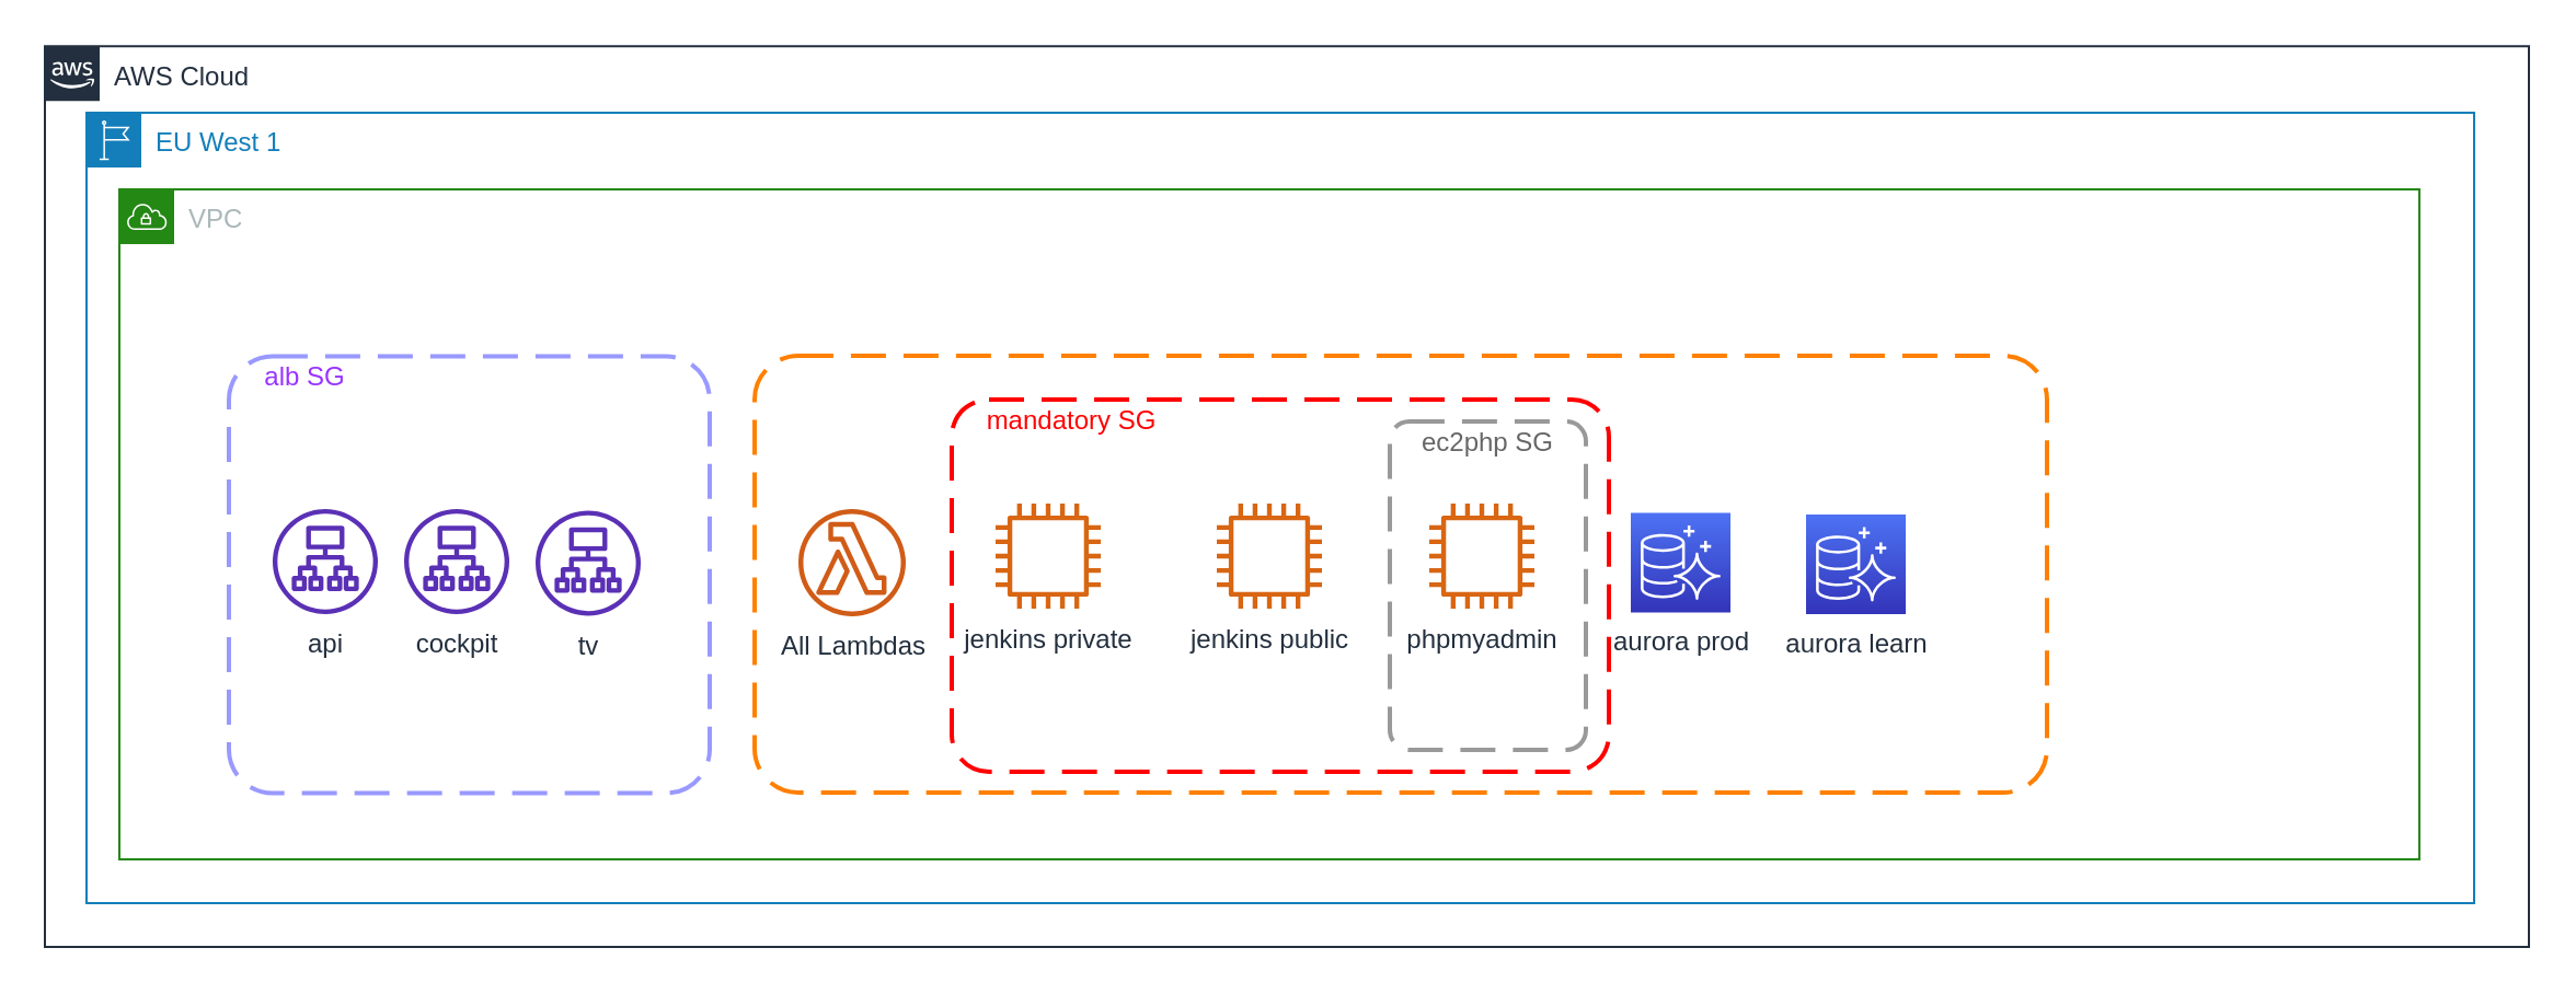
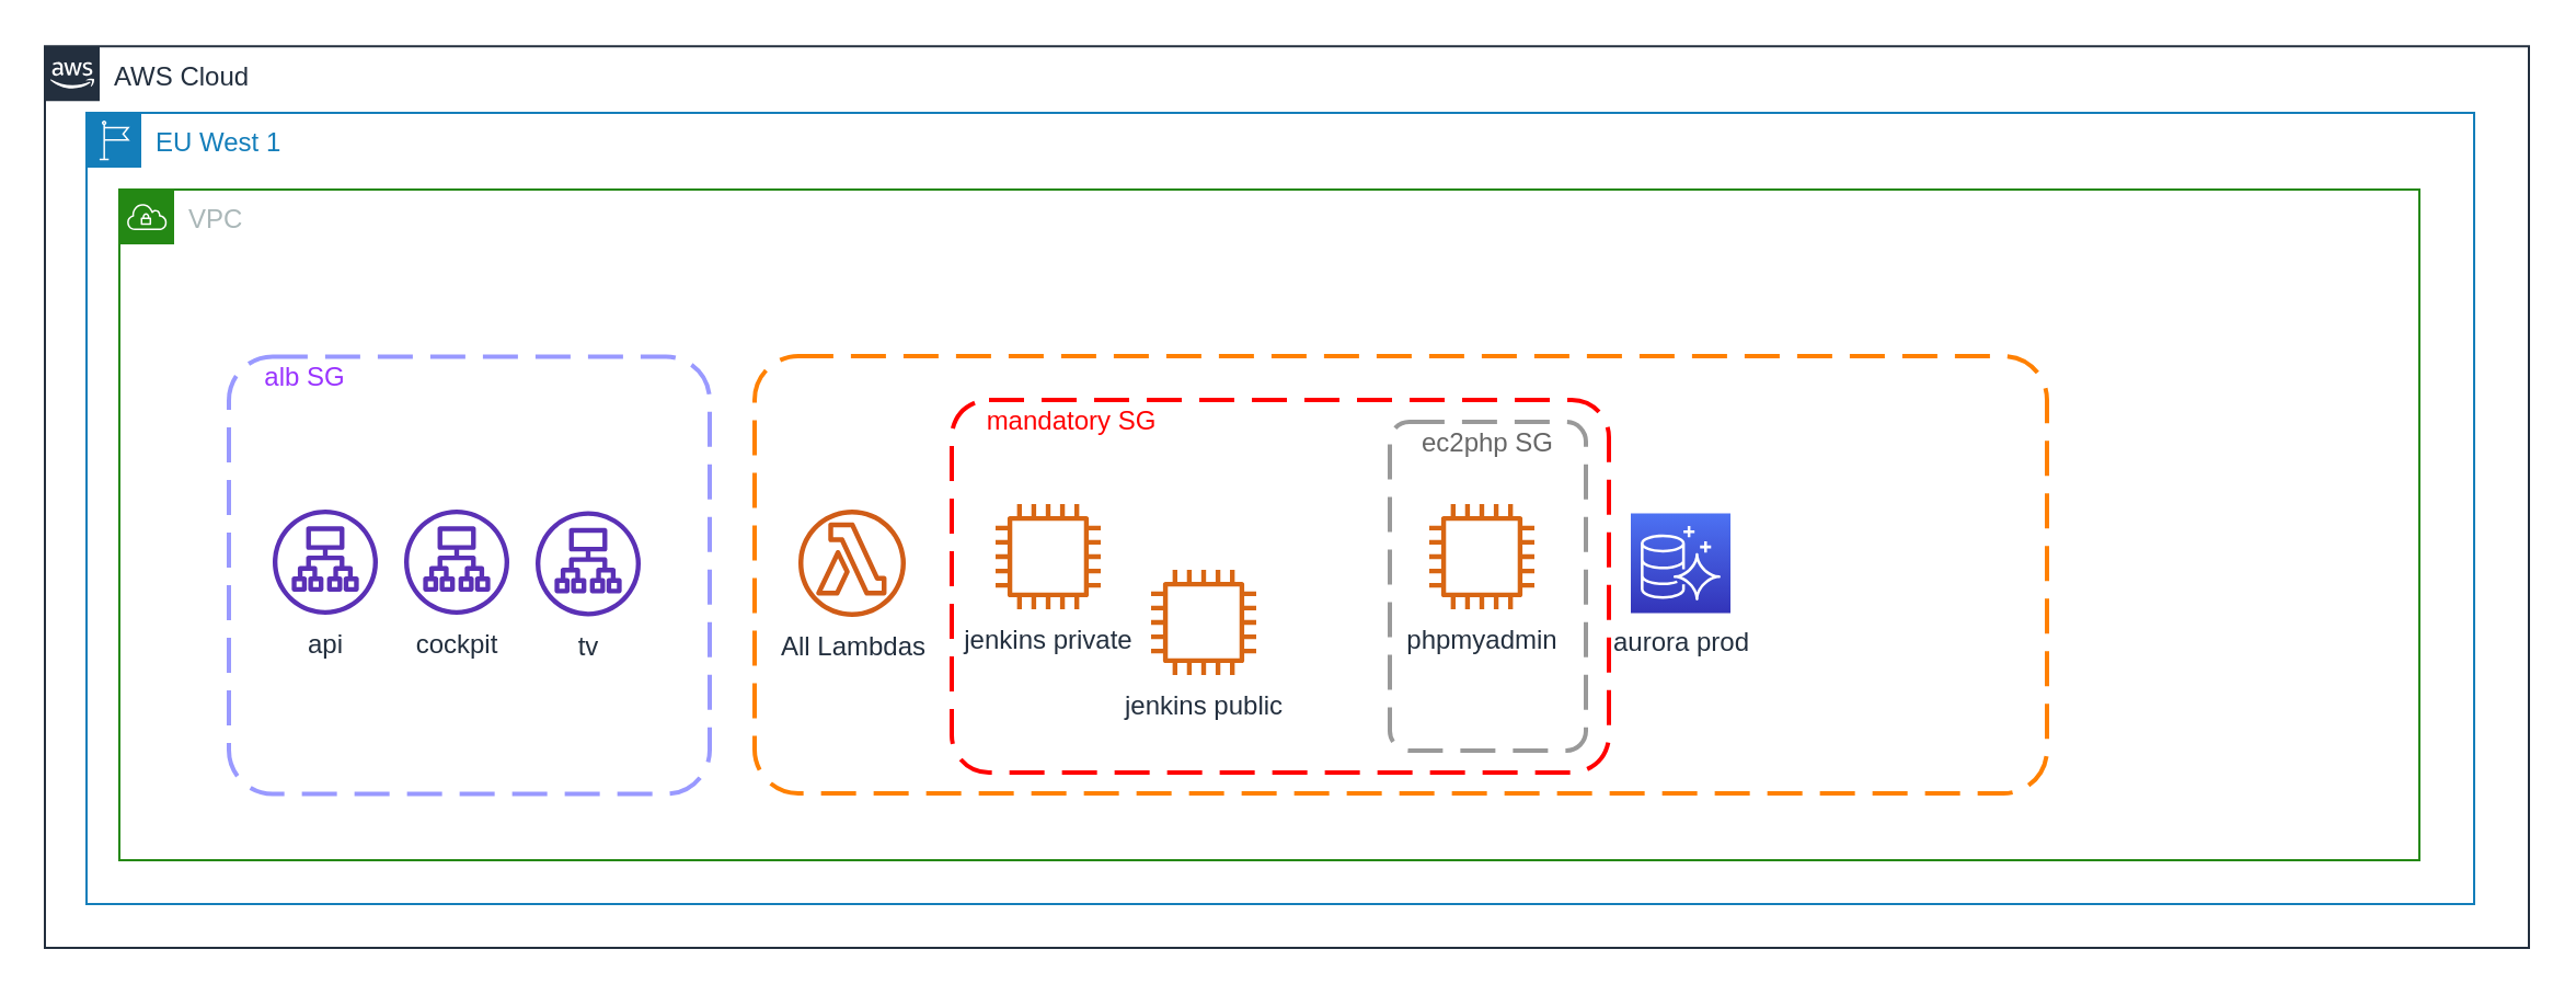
- <mxCell id="9" value="jenkins public" style="outlineConnect=0;fontColor=#232F3E;gradientColor=none;fillColor=#D86613;strokeColor=none;dashed=0;verticalLabelPosition=bottom;verticalAlign=top;align=center;html=1;fontSize=12;fontStyle=0;aspect=fixed;pointerEvents=1;shape=mxgraph.aws4.instance2;" vertex="1" parent="5"><mxGeometry x="555" y="229.5" width="48" height="48" as="geometry" /></mxCell>
+ <mxCell id="9" value="jenkins public" style="outlineConnect=0;fontColor=#232F3E;gradientColor=none;fillColor=#D86613;strokeColor=none;dashed=0;verticalLabelPosition=bottom;verticalAlign=top;align=center;html=1;fontSize=12;fontStyle=0;aspect=fixed;pointerEvents=1;shape=mxgraph.aws4.instance2;" vertex="1" parent="5"><mxGeometry x="525" y="259.5" width="48" height="48" as="geometry" /></mxCell>
- <mxCell id="12" value="aurora learn" style="outlineConnect=0;fontColor=#232F3E;gradientColor=#4D72F3;gradientDirection=north;fillColor=#3334B9;strokeColor=#ffffff;dashed=0;verticalLabelPosition=bottom;verticalAlign=top;align=center;html=1;fontSize=12;fontStyle=0;aspect=fixed;shape=mxgraph.aws4.resourceIcon;resIcon=mxgraph.aws4.aurora;" vertex="1" parent="5"><mxGeometry x="824" y="234.5" width="45.5" height="45.5" as="geometry" /></mxCell>
